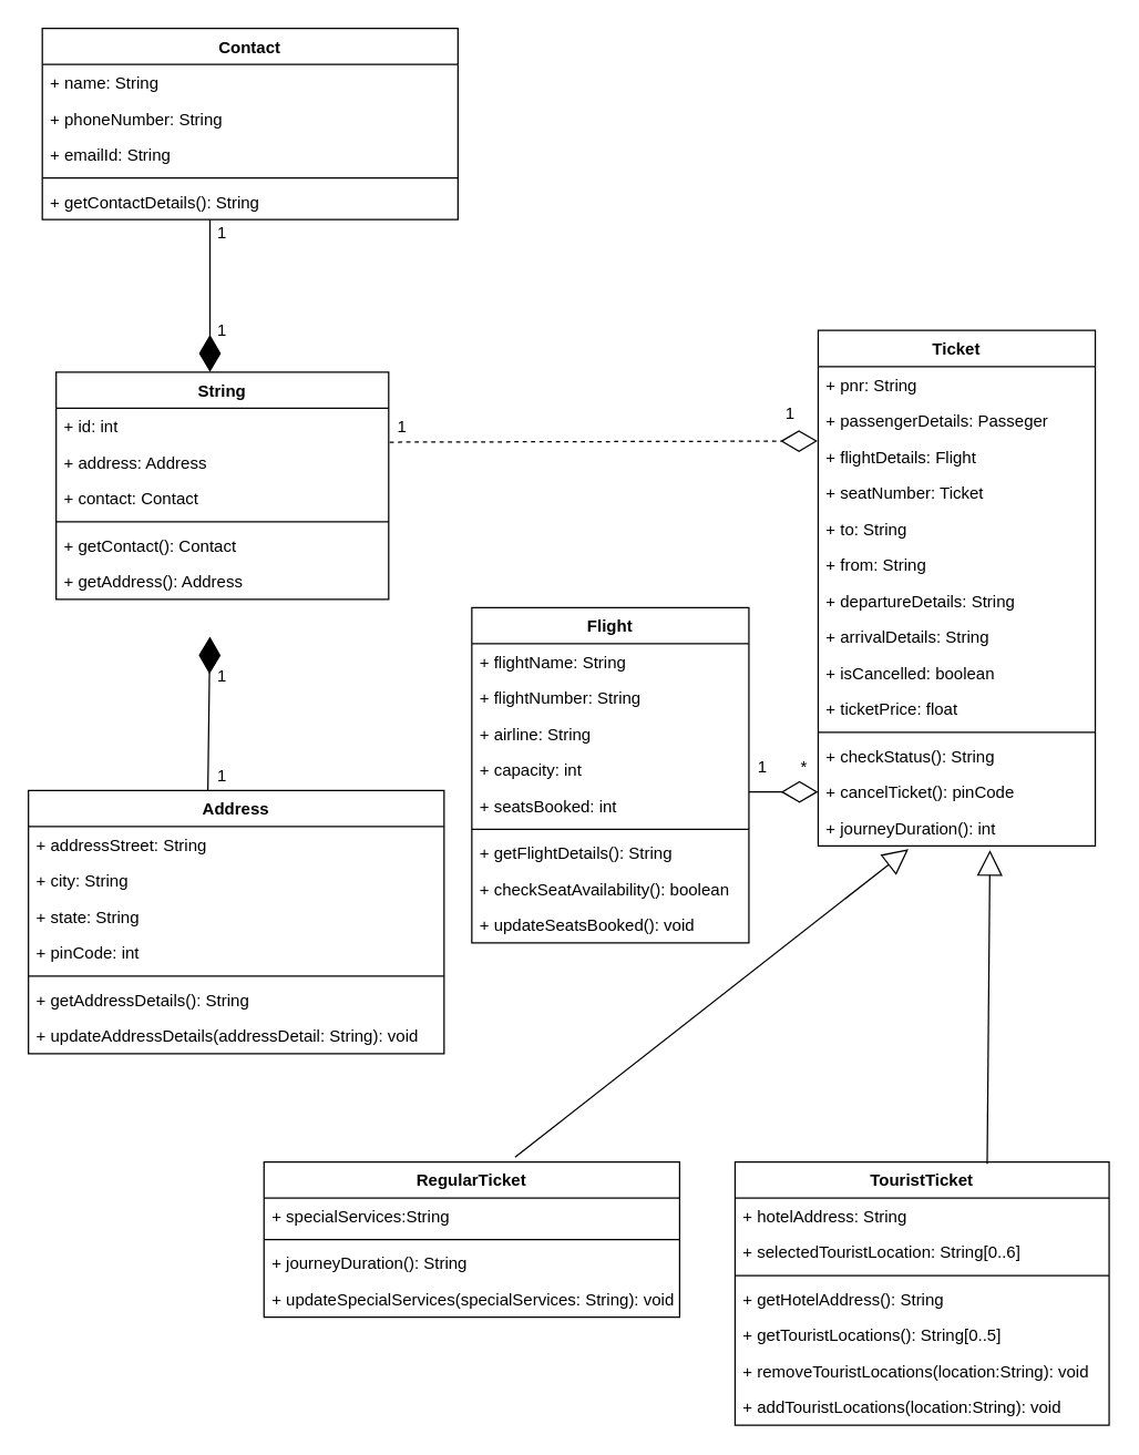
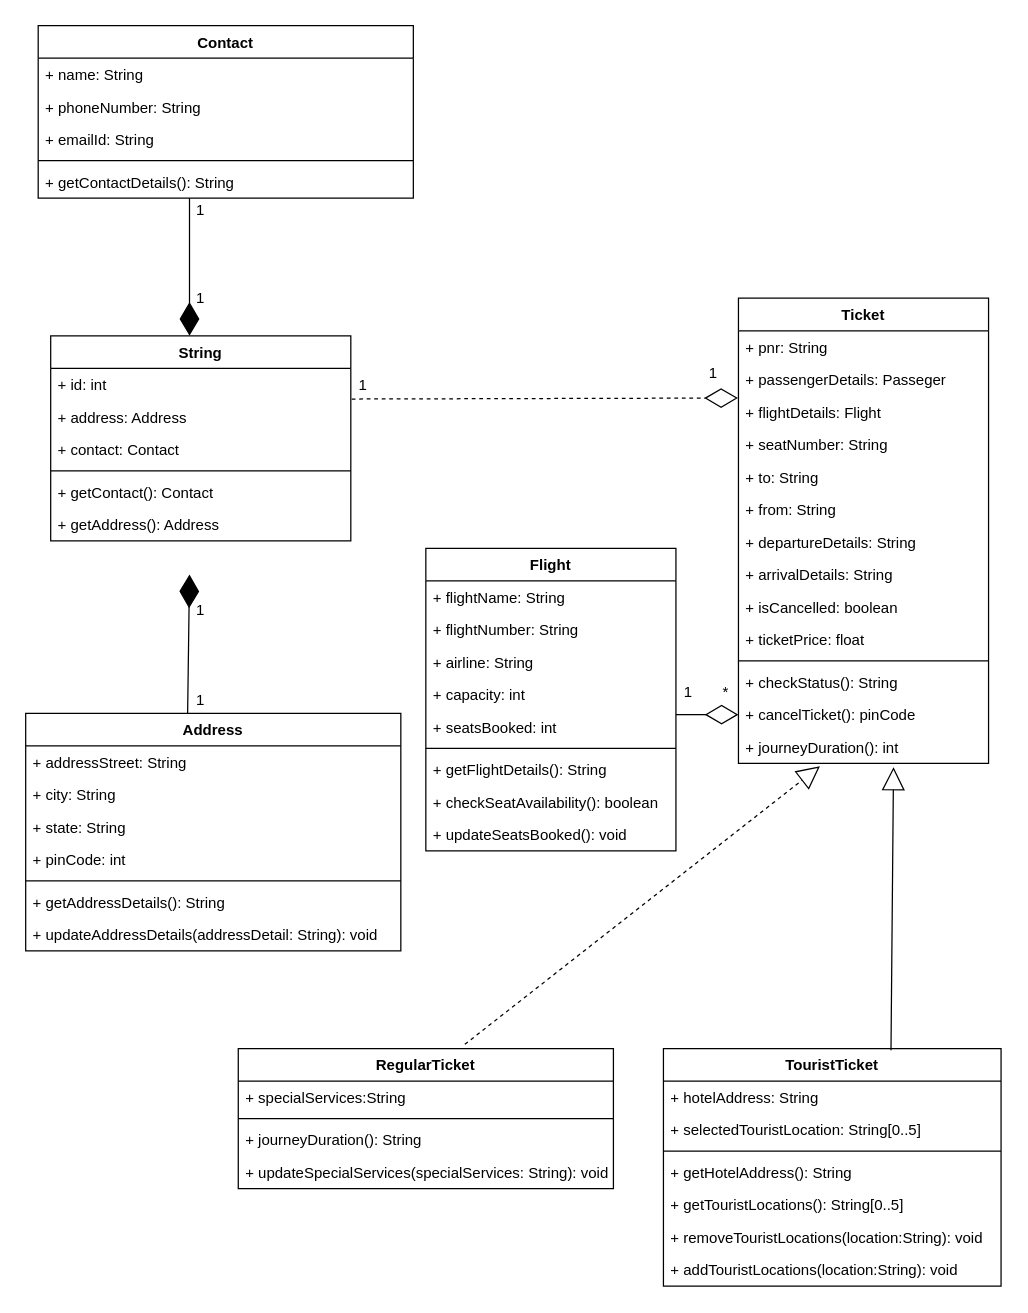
- <mxCell id="22" value="+ seatNumber: Ticket" style="text;strokeColor=none;fillColor=none;align=left;verticalAlign=top;spacingLeft=4;spacingRight=4;overflow=hidden;rotatable=0;points=[[0,0.5],[1,0.5]];portConstraint=eastwest;" parent="18" vertex="1"><mxGeometry y="104" width="200" height="26" as="geometry" /></mxCell>
+ <mxCell id="22" value="+ seatNumber: String" style="text;strokeColor=none;fillColor=none;align=left;verticalAlign=top;spacingLeft=4;spacingRight=4;overflow=hidden;rotatable=0;points=[[0,0.5],[1,0.5]];portConstraint=eastwest;" parent="18" vertex="1"><mxGeometry y="104" width="200" height="26" as="geometry" /></mxCell>
- <mxCell id="66" value="" style="endArrow=block;endSize=16;endFill=0;html=1;entryX=0.326;entryY=1.085;entryDx=0;entryDy=0;entryPerimeter=0;exitX=0.604;exitY=-0.03;exitDx=0;exitDy=0;exitPerimeter=0;" parent="1" source="52" target="32" edge="1"><mxGeometry width="160" relative="1" as="geometry"><mxPoint x="320" y="818" as="sourcePoint" /><mxPoint x="480" y="818" as="targetPoint" /></mxGeometry></mxCell>
+ <mxCell id="66" value="" style="endArrow=block;endSize=16;endFill=0;html=1;entryX=0.326;entryY=1.085;entryDx=0;entryDy=0;entryPerimeter=0;exitX=0.604;exitY=-0.03;exitDx=0;exitDy=0;exitPerimeter=0;dashed=1;" parent="1" source="52" target="32" edge="1"><mxGeometry width="160" relative="1" as="geometry"><mxPoint x="320" y="818" as="sourcePoint" /><mxPoint x="480" y="818" as="targetPoint" /></mxGeometry></mxCell>
- <mxCell id="59" value="+ selectedTouristLocation: String[0..6]" style="text;strokeColor=none;fillColor=none;align=left;verticalAlign=top;spacingLeft=4;spacingRight=4;overflow=hidden;rotatable=0;points=[[0,0.5],[1,0.5]];portConstraint=eastwest;" parent="57" vertex="1"><mxGeometry y="52" width="270" height="26" as="geometry" /></mxCell>
+ <mxCell id="59" value="+ selectedTouristLocation: String[0..5]" style="text;strokeColor=none;fillColor=none;align=left;verticalAlign=top;spacingLeft=4;spacingRight=4;overflow=hidden;rotatable=0;points=[[0,0.5],[1,0.5]];portConstraint=eastwest;" parent="57" vertex="1"><mxGeometry y="52" width="270" height="26" as="geometry" /></mxCell>
